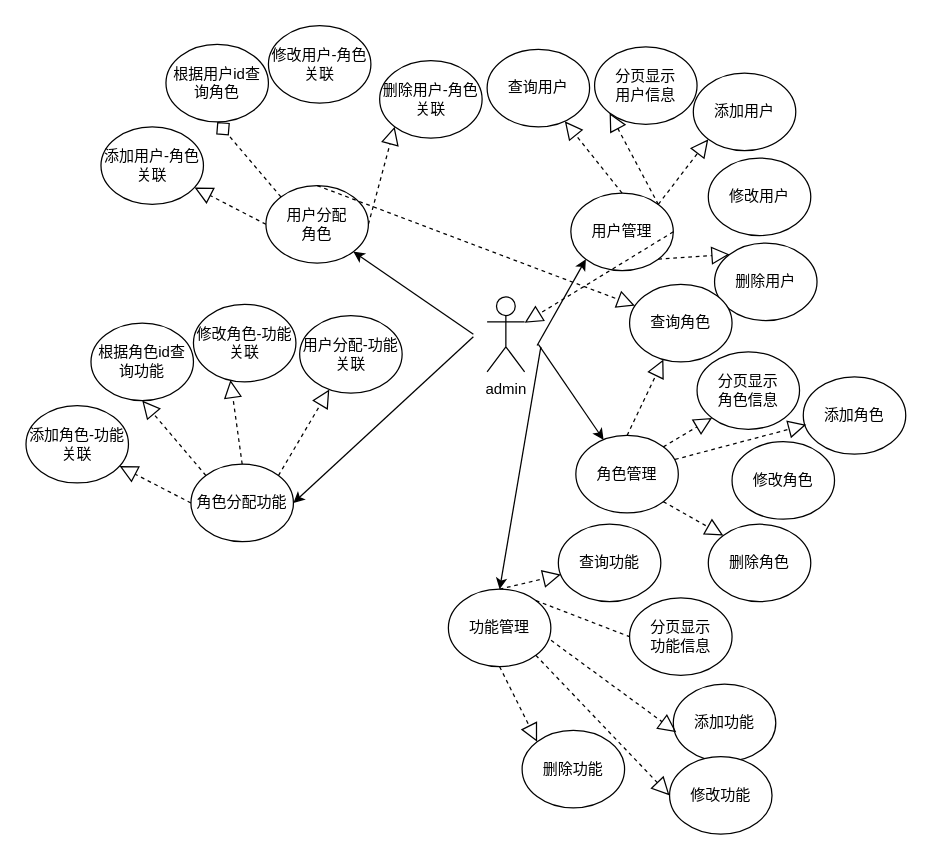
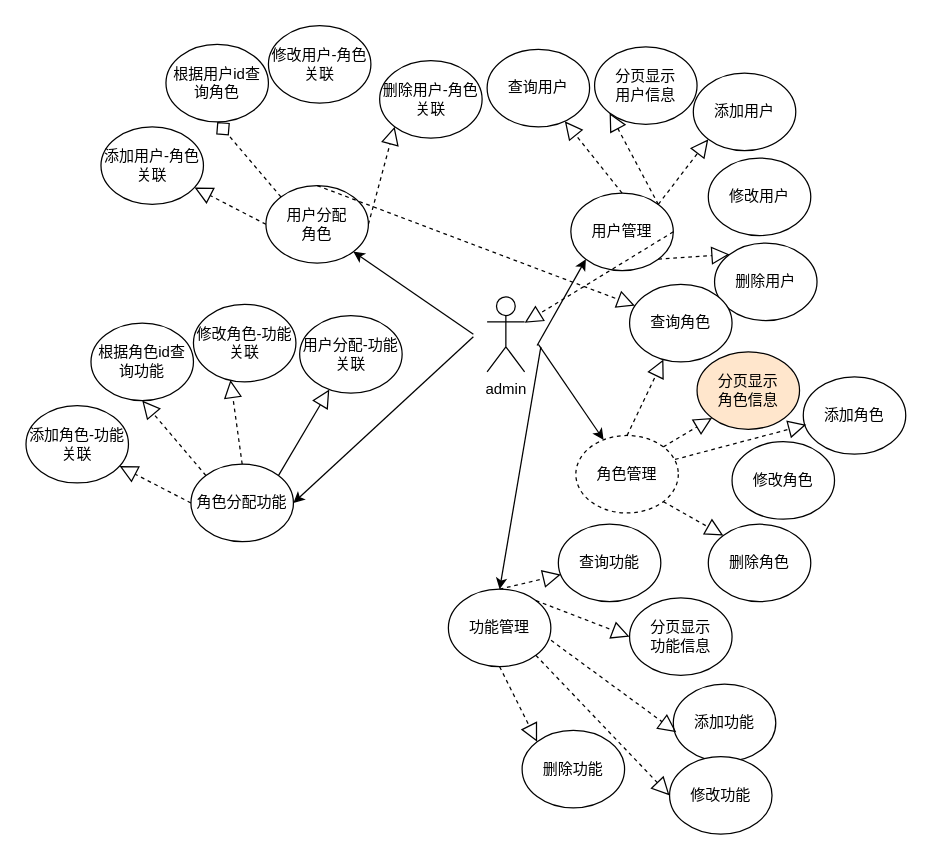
- <mxCell id="18" value="分页显示&lt;br&gt;角色信息" style="ellipse;whiteSpace=wrap;html=1;" vertex="1" parent="1"><mxGeometry x="557" y="281" width="82" height="62" as="geometry" /></mxCell>
+ <mxCell id="18" value="分页显示&lt;br&gt;角色信息" style="ellipse;whiteSpace=wrap;html=1;fillColor=#ffe6cc;" vertex="1" parent="1"><mxGeometry x="557" y="281" width="82" height="62" as="geometry" /></mxCell>
- <mxCell id="56" value="" style="endArrow=block;dashed=1;endFill=0;endSize=12;html=1;rounded=0;exitX=1;exitY=0;exitDx=0;exitDy=0;entryX=0.289;entryY=0.955;entryDx=0;entryDy=0;entryPerimeter=0;" edge="1" parent="1" source="49" target="57"><mxGeometry width="160" relative="1" as="geometry"><mxPoint x="203" y="381" as="sourcePoint" /><mxPoint x="253" y="308" as="targetPoint" /></mxGeometry></mxCell>
+ <mxCell id="56" value="" style="endArrow=block;dashed=0;endFill=0;endSize=12;html=1;rounded=0;exitX=1;exitY=0;exitDx=0;exitDy=0;entryX=0.289;entryY=0.955;entryDx=0;entryDy=0;entryPerimeter=0;" edge="1" parent="1" source="49" target="57"><mxGeometry width="160" relative="1" as="geometry"><mxPoint x="203" y="381" as="sourcePoint" /><mxPoint x="253" y="308" as="targetPoint" /></mxGeometry></mxCell>
- <mxCell id="16" value="角色管理" style="ellipse;whiteSpace=wrap;html=1;" vertex="1" parent="1"><mxGeometry x="460" y="348" width="82" height="62" as="geometry" /></mxCell>
+ <mxCell id="16" value="角色管理" style="ellipse;whiteSpace=wrap;html=1;dashed=1;" vertex="1" parent="1"><mxGeometry x="460" y="348" width="82" height="62" as="geometry" /></mxCell>
- <mxCell id="28" value="" style="endArrow=none;dashed=1;endFill=0;endSize=12;html=1;rounded=0;exitX=1;exitY=0;exitDx=0;exitDy=0;entryX=0;entryY=0.5;entryDx=0;entryDy=0;" edge="1" parent="1" source="27" target="29"><mxGeometry width="160" relative="1" as="geometry"><mxPoint x="835" y="597" as="sourcePoint" /><mxPoint x="854" y="550" as="targetPoint" /></mxGeometry></mxCell>
+ <mxCell id="28" value="" style="endArrow=block;dashed=1;endFill=0;endSize=12;html=1;rounded=0;exitX=1;exitY=0;exitDx=0;exitDy=0;entryX=0;entryY=0.5;entryDx=0;entryDy=0;" edge="1" parent="1" source="27" target="29"><mxGeometry width="160" relative="1" as="geometry"><mxPoint x="835" y="597" as="sourcePoint" /><mxPoint x="854" y="550" as="targetPoint" /></mxGeometry></mxCell>
